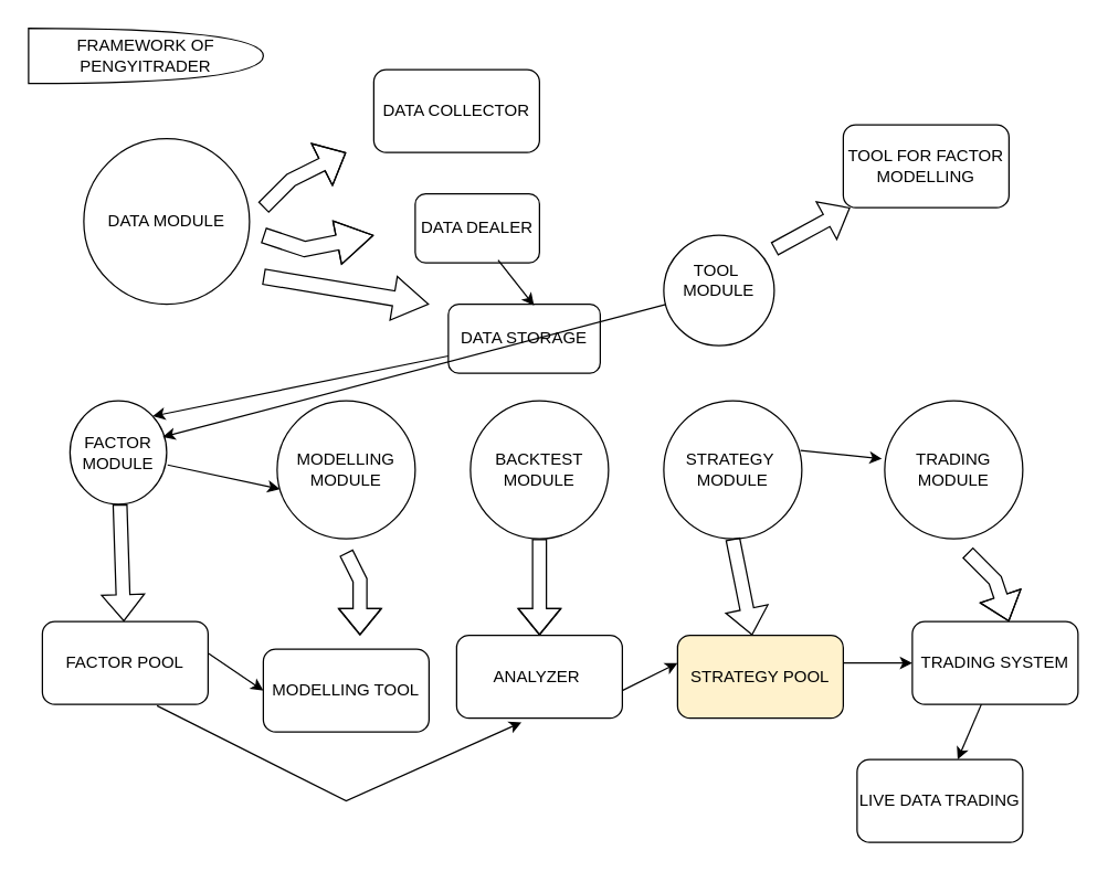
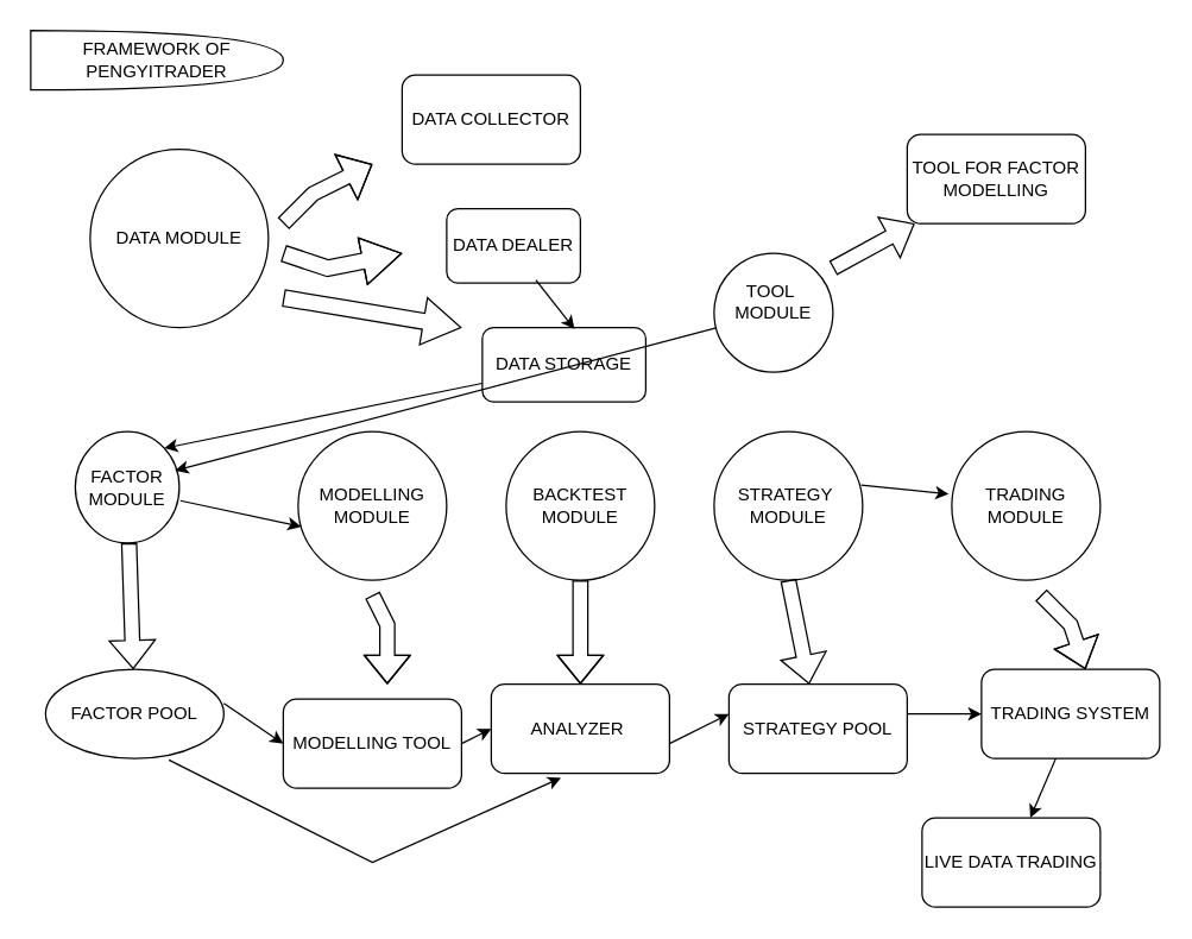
- <mxCell id="17" value="FACTOR POOL" style="rounded=1;whiteSpace=wrap;html=1;" vertex="1" parent="1"><mxGeometry x="30" y="450" width="120" height="60" as="geometry" /></mxCell>
+ <mxCell id="17" value="FACTOR POOL" style="ellipse;whiteSpace=wrap;html=1;" vertex="1" parent="1"><mxGeometry x="30" y="450" width="120" height="60" as="geometry" /></mxCell>
- <mxCell id="33" value="STRATEGY POOL" style="rounded=1;whiteSpace=wrap;html=1;fillColor=#fff2cc;" vertex="1" parent="1"><mxGeometry x="490" y="460" width="120" height="60" as="geometry" /></mxCell>
+ <mxCell id="33" value="STRATEGY POOL" style="rounded=1;whiteSpace=wrap;html=1;" vertex="1" parent="1"><mxGeometry x="490" y="460" width="120" height="60" as="geometry" /></mxCell>
+ <mxCell id="31" value="" style="endArrow=classic;html=1;rounded=0;exitX=1;exitY=0.5;exitDx=0;exitDy=0;entryX=0;entryY=0.5;entryDx=0;entryDy=0;" edge="1" parent="1" source="24" target="26"><mxGeometry width="50" height="50" relative="1" as="geometry"><mxPoint x="310" y="490" as="sourcePoint" /><mxPoint x="360" y="440" as="targetPoint" /></mxGeometry></mxCell>
